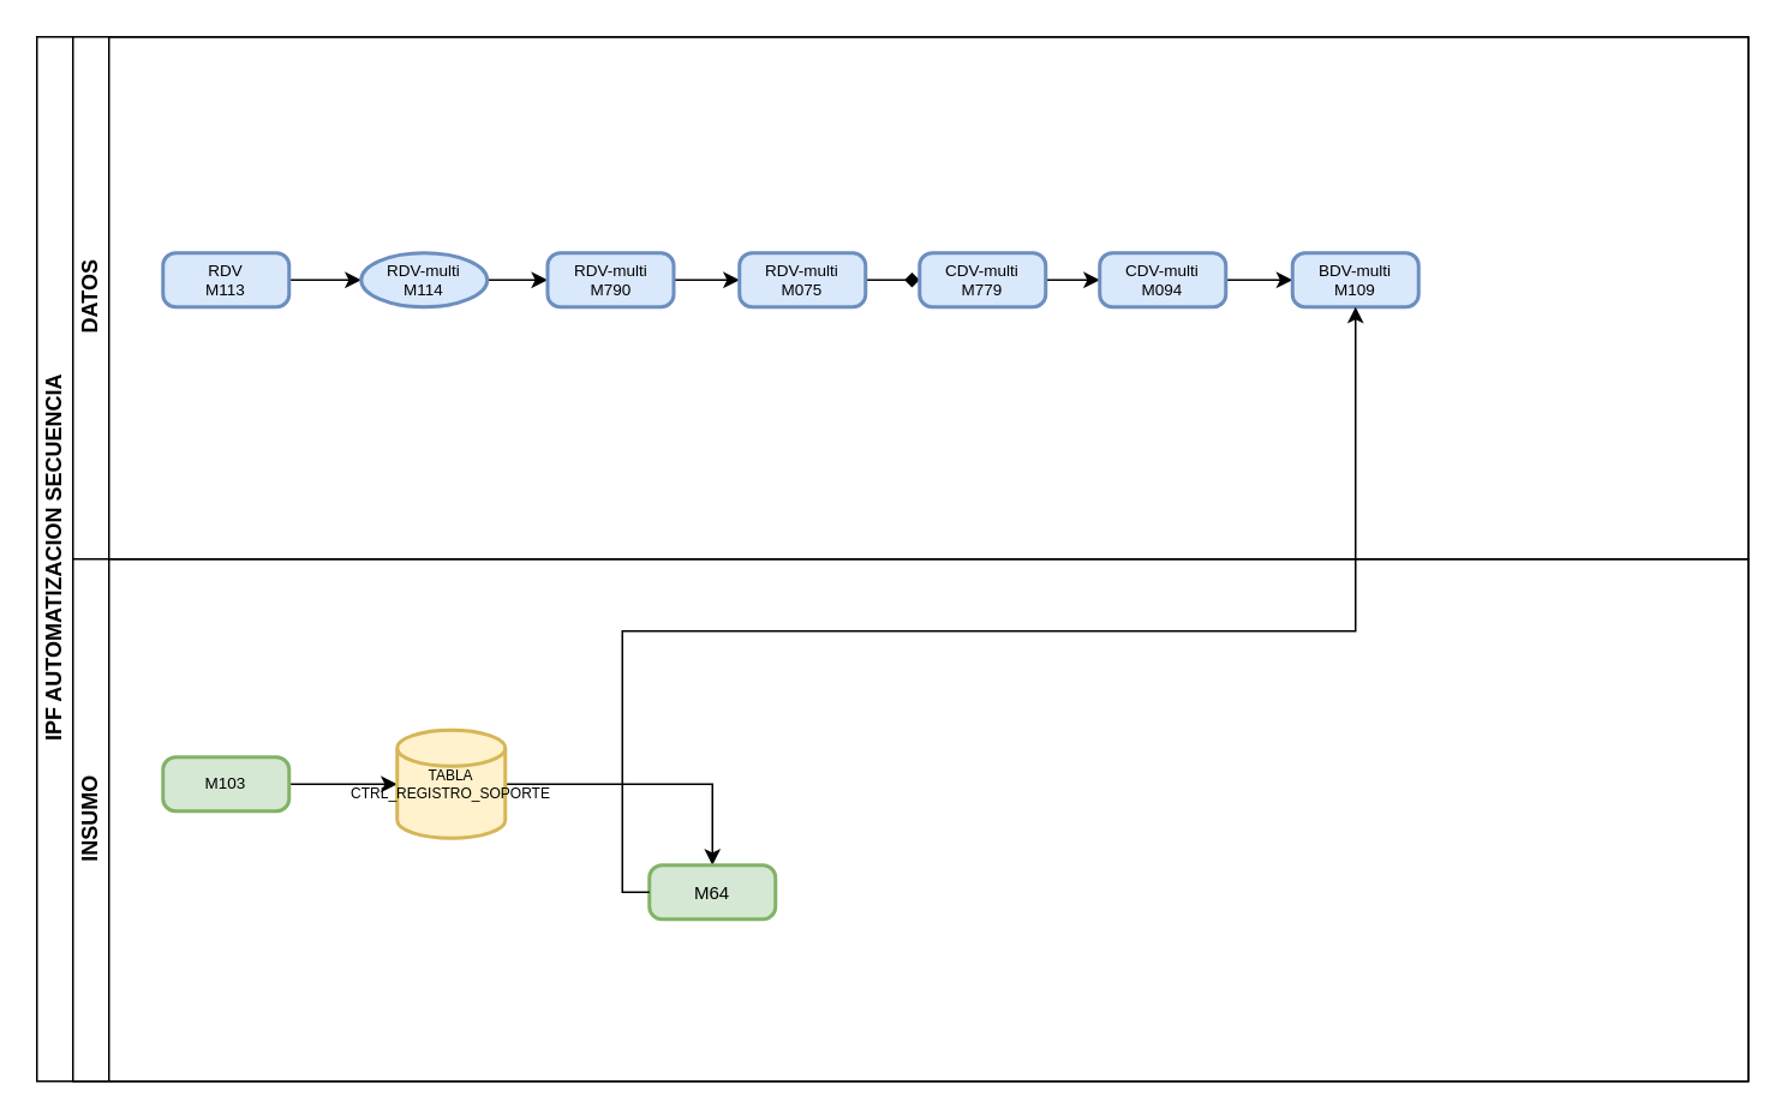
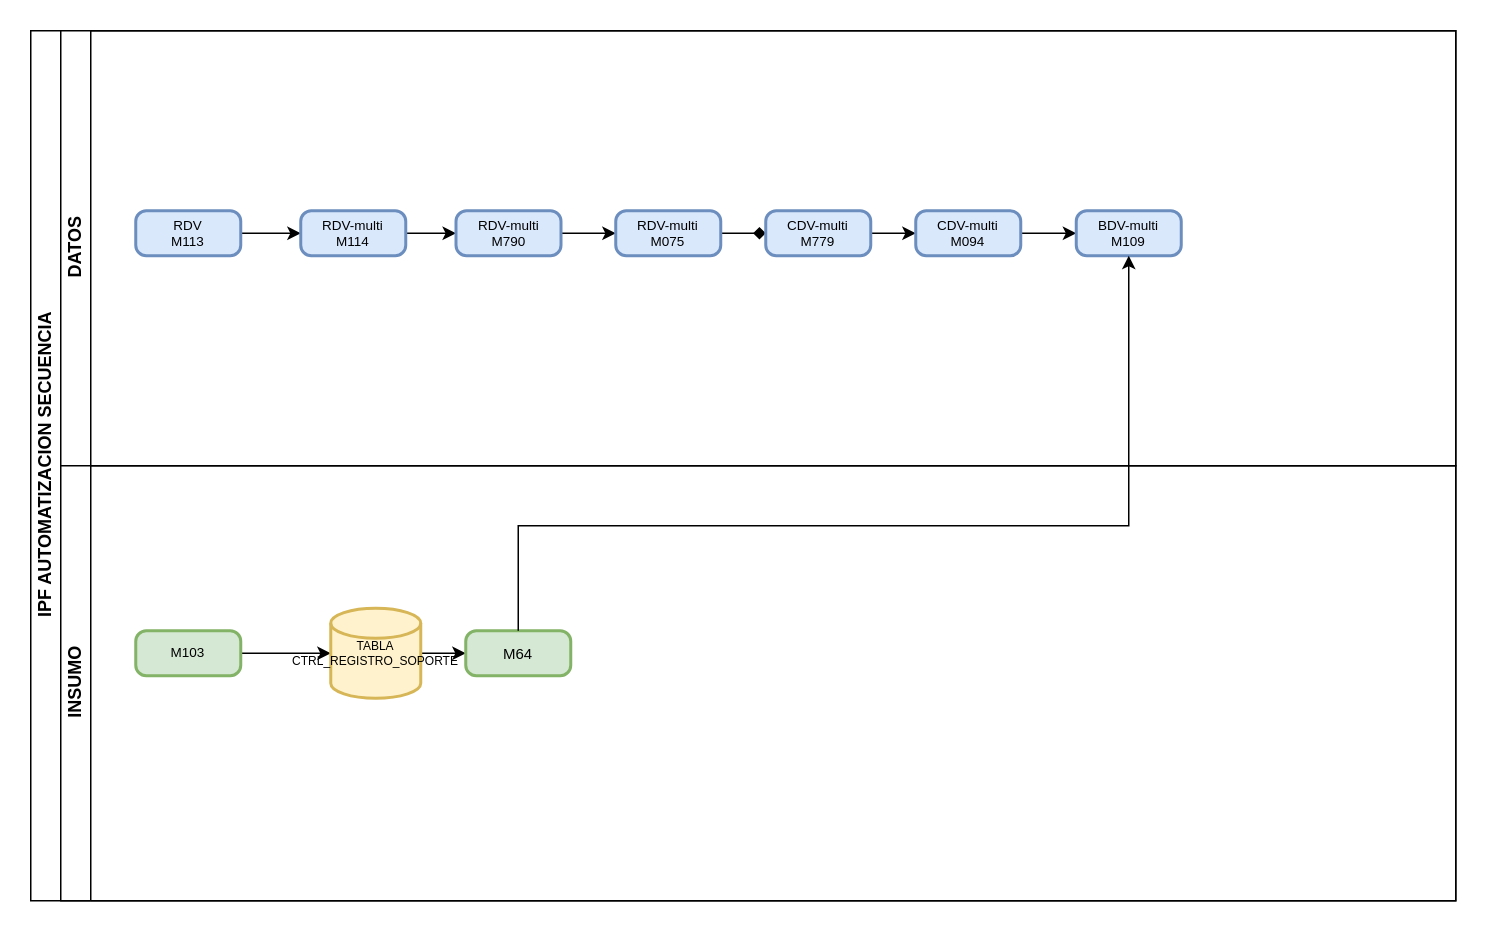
- <mxCell id="7" value="RDV-multi&lt;br&gt;M114" style="ellipse;whiteSpace=wrap;html=1;absoluteArcSize=1;arcSize=14;strokeWidth=2;fontSize=9;fillColor=#dae8fc;strokeColor=#6c8ebf;" vertex="1" parent="3"><mxGeometry x="160" y="120" width="70" height="30" as="geometry" /></mxCell>
+ <mxCell id="7" value="RDV-multi&lt;br&gt;M114" style="rounded=1;whiteSpace=wrap;html=1;absoluteArcSize=1;arcSize=14;strokeWidth=2;fontSize=9;fillColor=#dae8fc;strokeColor=#6c8ebf;" vertex="1" parent="3"><mxGeometry x="160" y="120" width="70" height="30" as="geometry" /></mxCell>
- <mxCell id="22" value="M64" style="rounded=1;whiteSpace=wrap;html=1;absoluteArcSize=1;arcSize=14;strokeWidth=2;fontSize=10;fillColor=#d5e8d4;strokeColor=#82b366;" vertex="1" parent="17"><mxGeometry x="320" y="170" width="70" height="30" as="geometry" /></mxCell>
+ <mxCell id="22" value="M64" style="rounded=1;whiteSpace=wrap;html=1;absoluteArcSize=1;arcSize=14;strokeWidth=2;fontSize=10;fillColor=#d5e8d4;strokeColor=#82b366;" vertex="1" parent="17"><mxGeometry x="270" y="110" width="70" height="30" as="geometry" /></mxCell>
